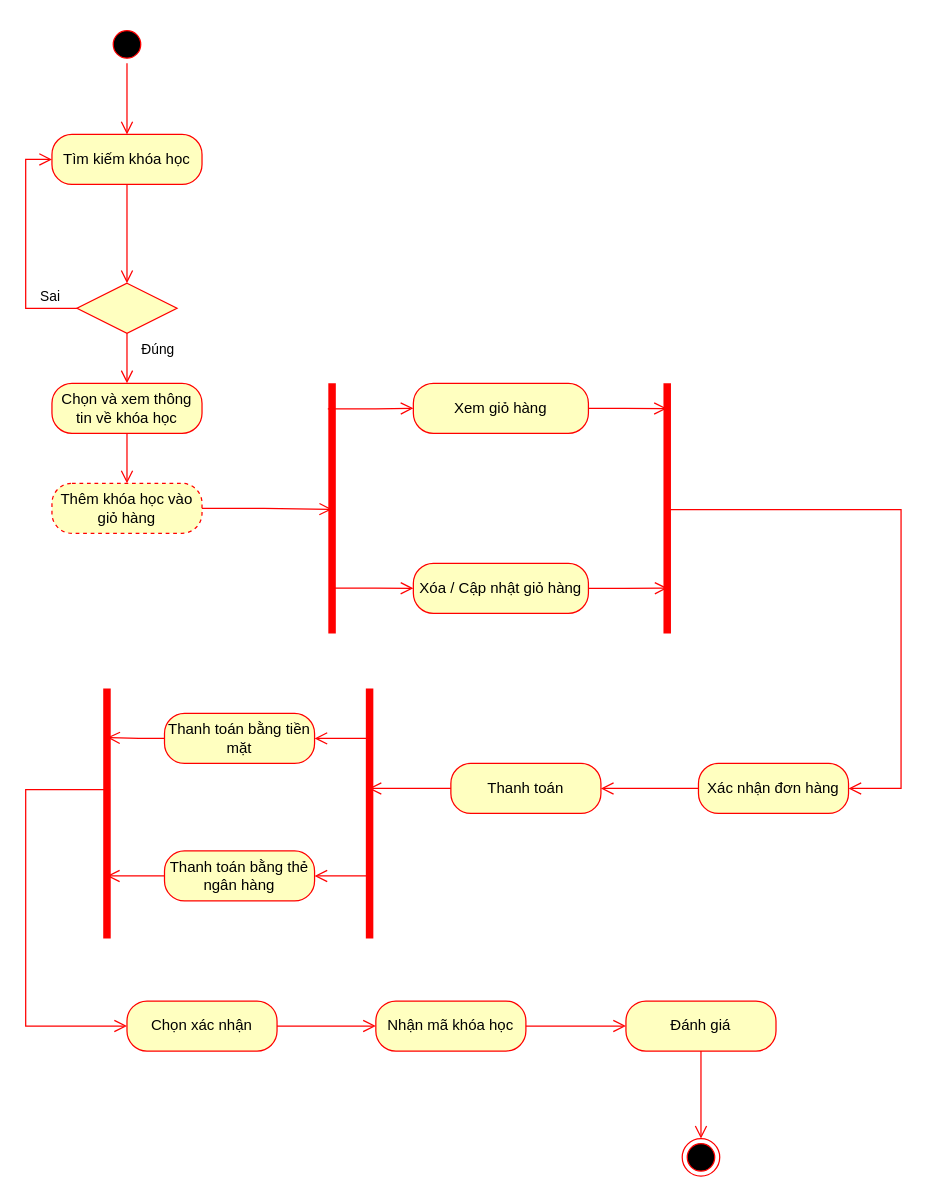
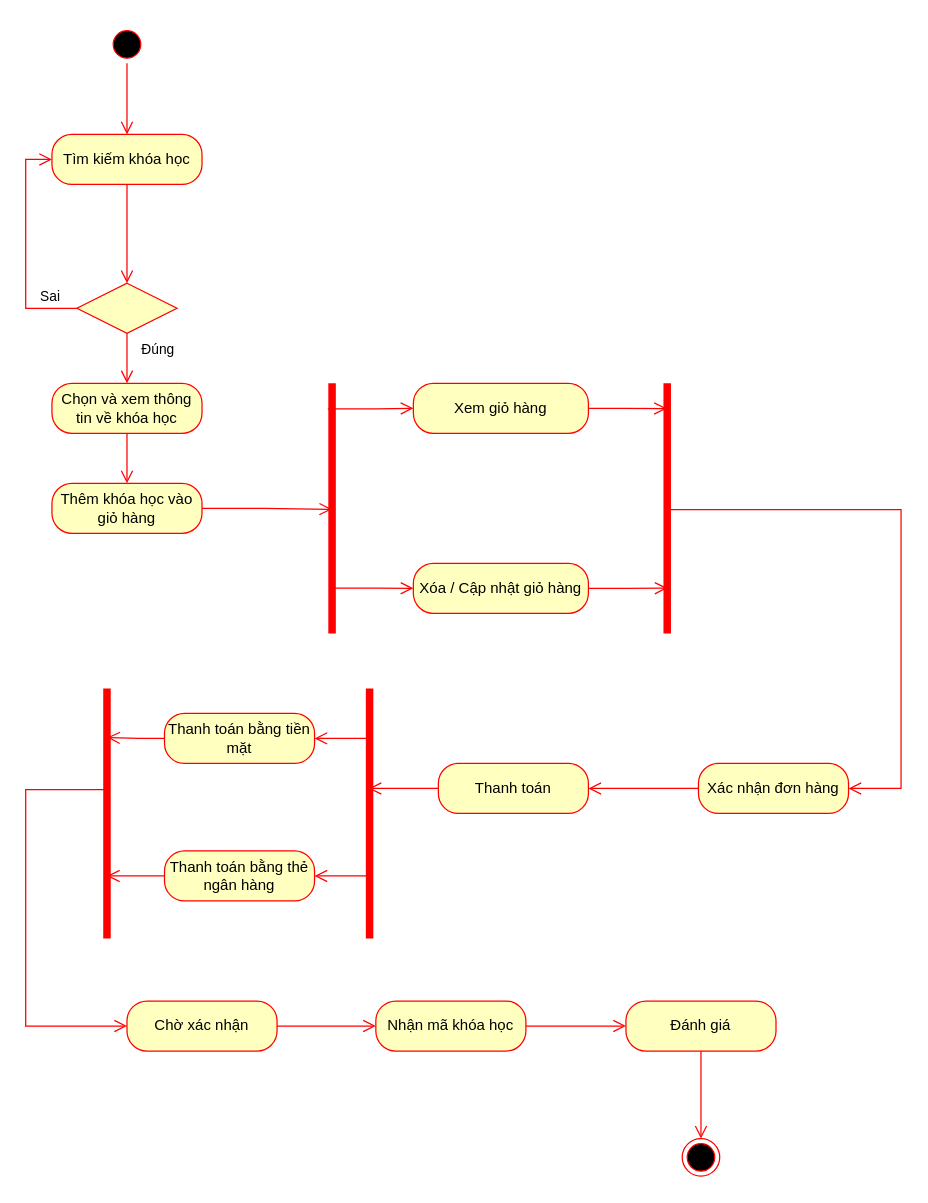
- <mxCell id="12" value="Thêm khóa học vào giỏ hàng" style="rounded=1;whiteSpace=wrap;html=1;arcSize=40;fontColor=#000000;fillColor=#ffffc0;strokeColor=#ff0000;dashed=1;" vertex="1" parent="1"><mxGeometry x="41" y="386" width="120" height="40" as="geometry" /></mxCell>
+ <mxCell id="12" value="Thêm khóa học vào giỏ hàng" style="rounded=1;whiteSpace=wrap;html=1;arcSize=40;fontColor=#000000;fillColor=#ffffc0;strokeColor=#ff0000;" vertex="1" parent="1"><mxGeometry x="41" y="386" width="120" height="40" as="geometry" /></mxCell>
- <mxCell id="24" value="Thanh toán" style="rounded=1;whiteSpace=wrap;html=1;arcSize=40;fontColor=#000000;fillColor=#ffffc0;strokeColor=#ff0000;" vertex="1" parent="1"><mxGeometry x="360" y="610" width="120" height="40" as="geometry" /></mxCell>
+ <mxCell id="24" value="Thanh toán" style="rounded=1;whiteSpace=wrap;html=1;arcSize=40;fontColor=#000000;fillColor=#ffffc0;strokeColor=#ff0000;" vertex="1" parent="1"><mxGeometry x="350" y="610" width="120" height="40" as="geometry" /></mxCell>
- <mxCell id="35" value="Chọn xác nhận" style="rounded=1;whiteSpace=wrap;html=1;arcSize=40;fontColor=#000000;fillColor=#ffffc0;strokeColor=#ff0000;" vertex="1" parent="1"><mxGeometry x="101" y="800" width="120" height="40" as="geometry" /></mxCell>
+ <mxCell id="35" value="Chờ xác nhận" style="rounded=1;whiteSpace=wrap;html=1;arcSize=40;fontColor=#000000;fillColor=#ffffc0;strokeColor=#ff0000;" vertex="1" parent="1"><mxGeometry x="101" y="800" width="120" height="40" as="geometry" /></mxCell>
